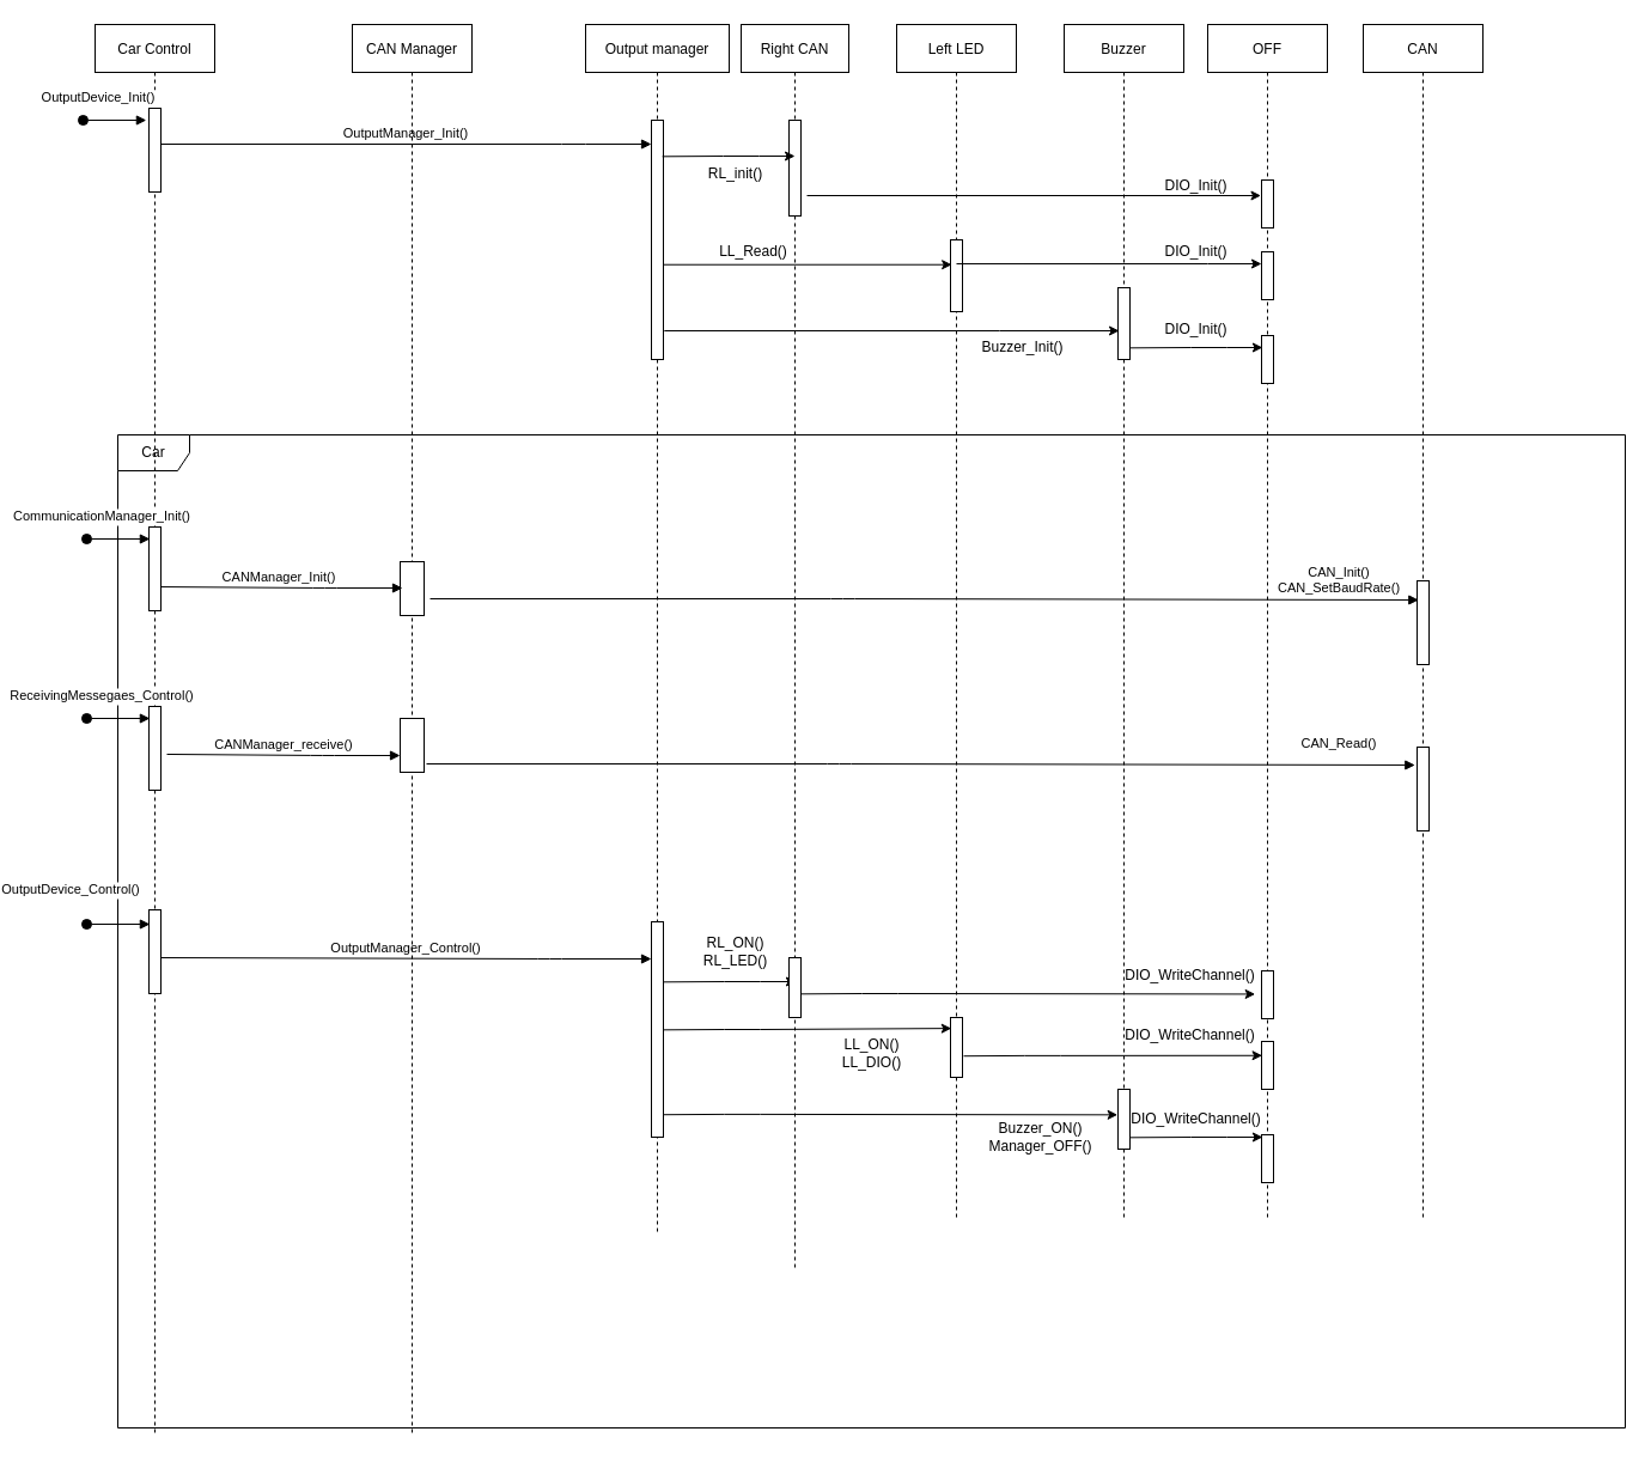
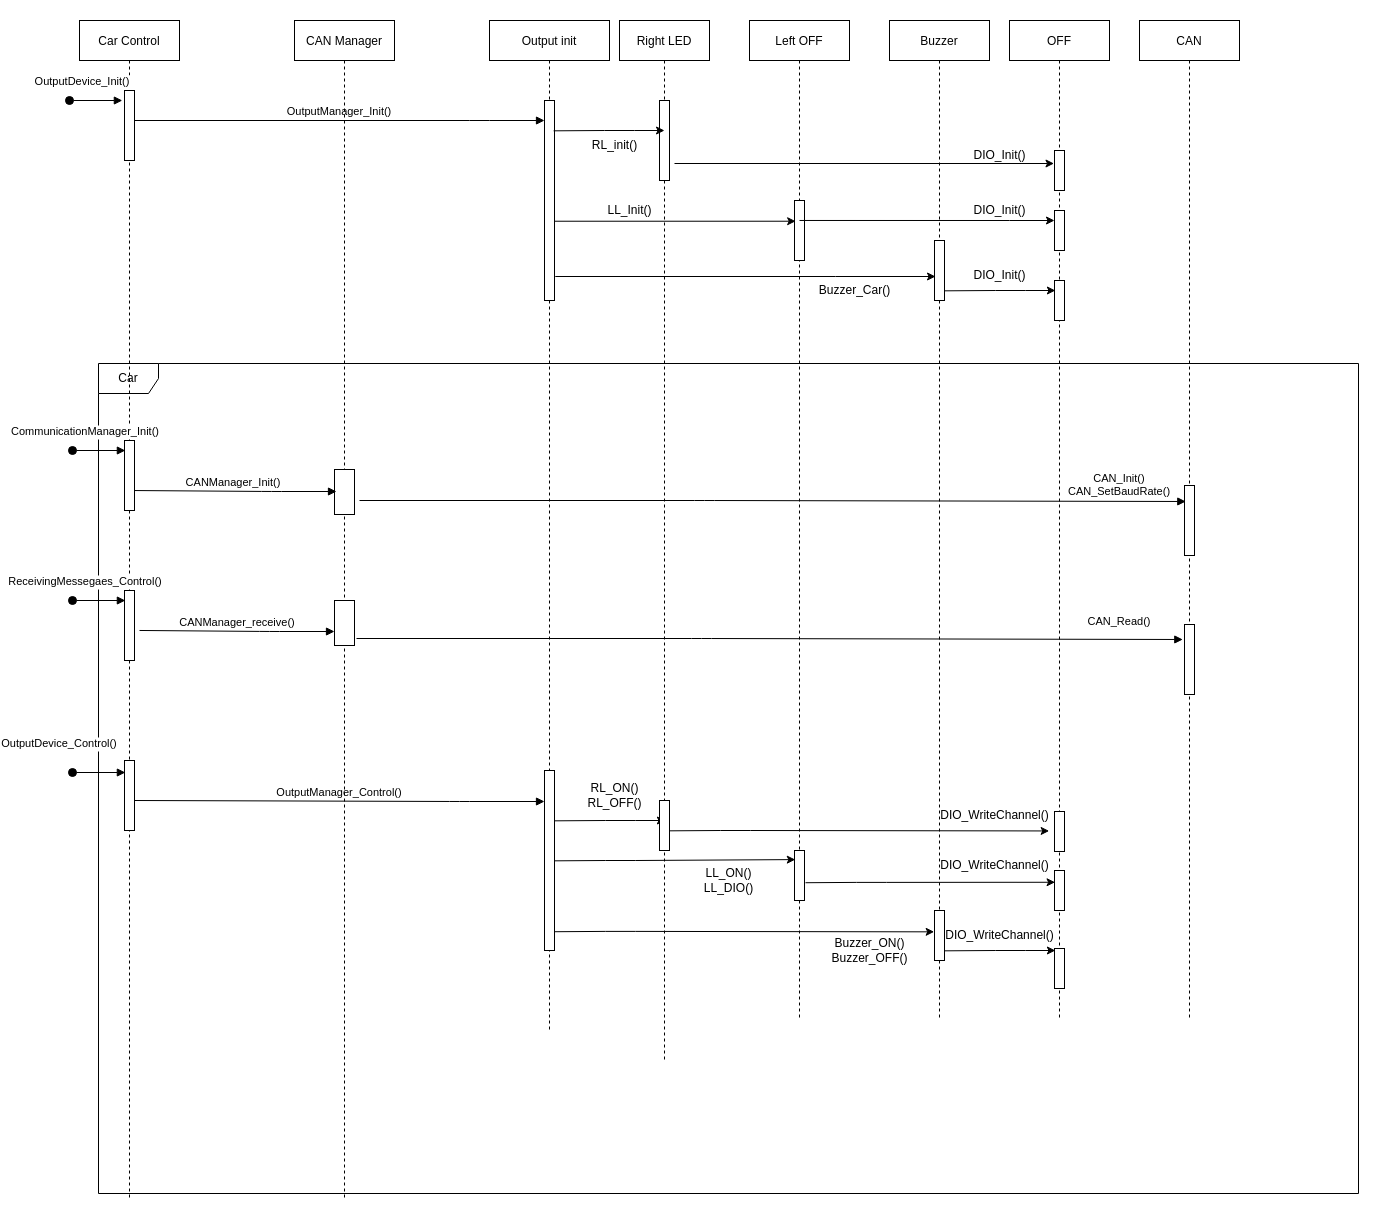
- <mxCell id="17" value="Output manager" style="shape=umlLifeline;perimeter=lifelinePerimeter;container=1;collapsible=0;recursiveResize=0;rounded=0;shadow=0;strokeWidth=1;" vertex="1" parent="1"><mxGeometry x="440" y="20" width="120" height="1010" as="geometry" /></mxCell>
+ <mxCell id="17" value="Output init" style="shape=umlLifeline;perimeter=lifelinePerimeter;container=1;collapsible=0;recursiveResize=0;rounded=0;shadow=0;strokeWidth=1;" vertex="1" parent="1"><mxGeometry x="440" y="20" width="120" height="1010" as="geometry" /></mxCell>
- <mxCell id="21" value="Right CAN" style="shape=umlLifeline;perimeter=lifelinePerimeter;container=1;collapsible=0;recursiveResize=0;rounded=0;shadow=0;strokeWidth=1;" vertex="1" parent="1"><mxGeometry x="570" y="20" width="90" height="1040" as="geometry" /></mxCell>
+ <mxCell id="21" value="Right LED" style="shape=umlLifeline;perimeter=lifelinePerimeter;container=1;collapsible=0;recursiveResize=0;rounded=0;shadow=0;strokeWidth=1;" vertex="1" parent="1"><mxGeometry x="570" y="20" width="90" height="1040" as="geometry" /></mxCell>
- <mxCell id="26" value="Left LED" style="shape=umlLifeline;perimeter=lifelinePerimeter;container=1;collapsible=0;recursiveResize=0;rounded=0;shadow=0;strokeWidth=1;" vertex="1" parent="1"><mxGeometry x="700" y="20" width="100" height="1000" as="geometry" /></mxCell>
+ <mxCell id="26" value="Left OFF" style="shape=umlLifeline;perimeter=lifelinePerimeter;container=1;collapsible=0;recursiveResize=0;rounded=0;shadow=0;strokeWidth=1;" vertex="1" parent="1"><mxGeometry x="700" y="20" width="100" height="1000" as="geometry" /></mxCell>
- <mxCell id="51" value="LL_Read()" style="text;html=1;align=center;verticalAlign=middle;resizable=0;points=[];autosize=1;strokeColor=none;fillColor=none;" vertex="1" parent="1"><mxGeometry x="545" y="195" width="70" height="30" as="geometry" /></mxCell>
+ <mxCell id="51" value="LL_Init()" style="text;html=1;align=center;verticalAlign=middle;resizable=0;points=[];autosize=1;strokeColor=none;fillColor=none;" vertex="1" parent="1"><mxGeometry x="545" y="195" width="70" height="30" as="geometry" /></mxCell>
- <mxCell id="53" value="Buzzer_Init()" style="text;html=1;align=center;verticalAlign=middle;resizable=0;points=[];autosize=1;strokeColor=none;fillColor=none;" vertex="1" parent="1"><mxGeometry x="760" y="275" width="90" height="30" as="geometry" /></mxCell>
+ <mxCell id="53" value="Buzzer_Car()" style="text;html=1;align=center;verticalAlign=middle;resizable=0;points=[];autosize=1;strokeColor=none;fillColor=none;" vertex="1" parent="1"><mxGeometry x="760" y="275" width="90" height="30" as="geometry" /></mxCell>
- <mxCell id="61" value="RL_ON()&lt;br&gt;RL_LED()" style="text;html=1;align=center;verticalAlign=middle;resizable=0;points=[];autosize=1;strokeColor=none;fillColor=none;" vertex="1" parent="1"><mxGeometry x="525" y="775" width="80" height="40" as="geometry" /></mxCell>
+ <mxCell id="61" value="RL_ON()&lt;br&gt;RL_OFF()" style="text;html=1;align=center;verticalAlign=middle;resizable=0;points=[];autosize=1;strokeColor=none;fillColor=none;" vertex="1" parent="1"><mxGeometry x="525" y="775" width="80" height="40" as="geometry" /></mxCell>
- <mxCell id="63" value="Buzzer_ON()&lt;br&gt;Manager_OFF()" style="text;html=1;align=center;verticalAlign=middle;resizable=0;points=[];autosize=1;strokeColor=none;fillColor=none;" vertex="1" parent="1"><mxGeometry x="770" y="930" width="100" height="40" as="geometry" /></mxCell>
+ <mxCell id="63" value="Buzzer_ON()&lt;br&gt;Buzzer_OFF()" style="text;html=1;align=center;verticalAlign=middle;resizable=0;points=[];autosize=1;strokeColor=none;fillColor=none;" vertex="1" parent="1"><mxGeometry x="770" y="930" width="100" height="40" as="geometry" /></mxCell>
